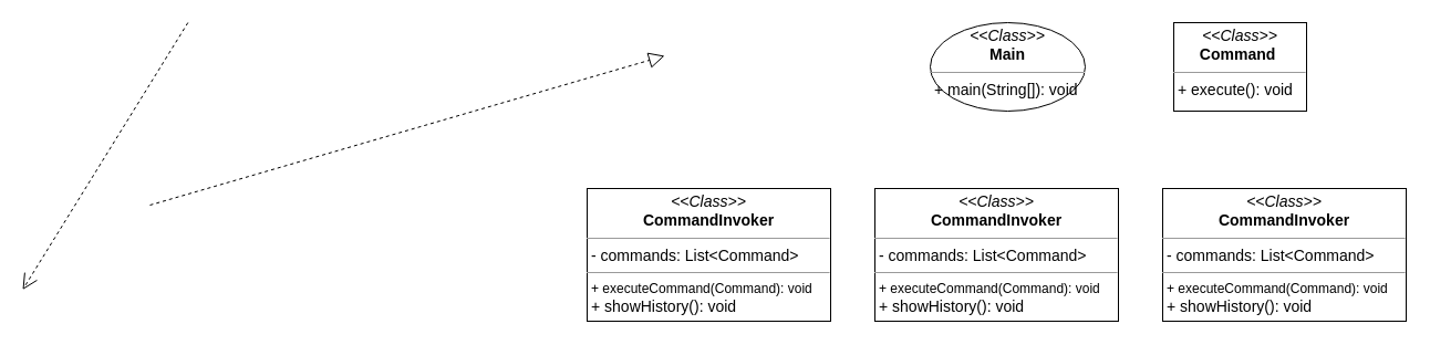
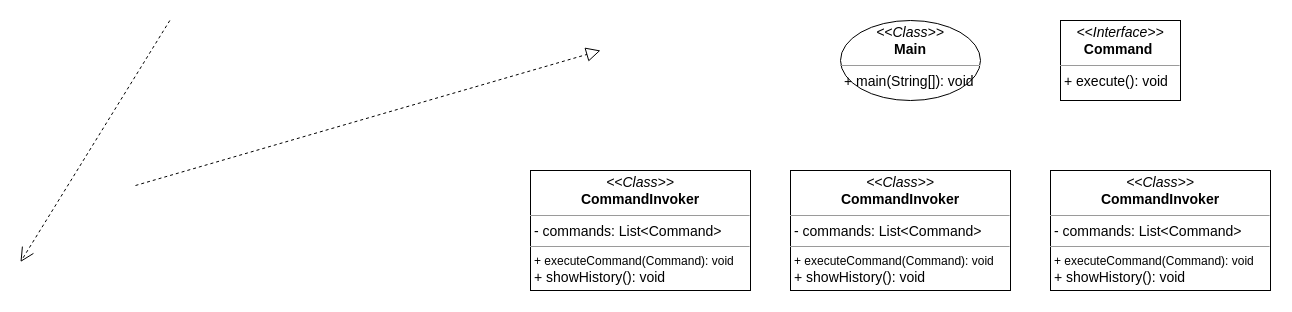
- <mxCell id="4" value="&lt;p style=&quot;margin: 4px 0px 0px; text-align: center; font-size: 14px;&quot;&gt;&lt;font style=&quot;font-size: 14px;&quot;&gt;&lt;i style=&quot;&quot;&gt;&amp;lt;&amp;lt;Class&amp;gt;&amp;gt;&lt;/i&gt;&lt;br&gt;&lt;/font&gt;&lt;/p&gt;&lt;div style=&quot;text-align: center; font-size: 14px;&quot;&gt;&lt;b&gt;&lt;font style=&quot;font-size: 14px;&quot;&gt;Command&amp;nbsp;&lt;/font&gt;&lt;/b&gt;&lt;/div&gt;&lt;hr style=&quot;font-size: 14px;&quot; size=&quot;1&quot;&gt;&lt;p style=&quot;margin: 0px 0px 0px 4px; font-size: 14px;&quot;&gt;&lt;font style=&quot;font-size: 14px;&quot;&gt;+ execute(): void&lt;/font&gt;&lt;br&gt;&lt;/p&gt;" style="verticalAlign=top;align=left;overflow=fill;fontSize=12;fontFamily=Helvetica;html=1;rounded=0;shadow=0;comic=0;labelBackgroundColor=none;strokeWidth=1" parent="1" vertex="1"><mxGeometry x="1060" y="20" width="120" height="80" as="geometry" /></mxCell>
+ <mxCell id="4" value="&lt;p style=&quot;margin: 4px 0px 0px; text-align: center; font-size: 14px;&quot;&gt;&lt;font style=&quot;font-size: 14px;&quot;&gt;&lt;i style=&quot;&quot;&gt;&amp;lt;&amp;lt;Interface&amp;gt;&amp;gt;&lt;/i&gt;&lt;br&gt;&lt;/font&gt;&lt;/p&gt;&lt;div style=&quot;text-align: center; font-size: 14px;&quot;&gt;&lt;b&gt;&lt;font style=&quot;font-size: 14px;&quot;&gt;Command&amp;nbsp;&lt;/font&gt;&lt;/b&gt;&lt;/div&gt;&lt;hr style=&quot;font-size: 14px;&quot; size=&quot;1&quot;&gt;&lt;p style=&quot;margin: 0px 0px 0px 4px; font-size: 14px;&quot;&gt;&lt;font style=&quot;font-size: 14px;&quot;&gt;+ execute(): void&lt;/font&gt;&lt;br&gt;&lt;/p&gt;" style="verticalAlign=top;align=left;overflow=fill;fontSize=12;fontFamily=Helvetica;html=1;rounded=0;shadow=0;comic=0;labelBackgroundColor=none;strokeWidth=1" parent="1" vertex="1"><mxGeometry x="1060" y="20" width="120" height="80" as="geometry" /></mxCell>
